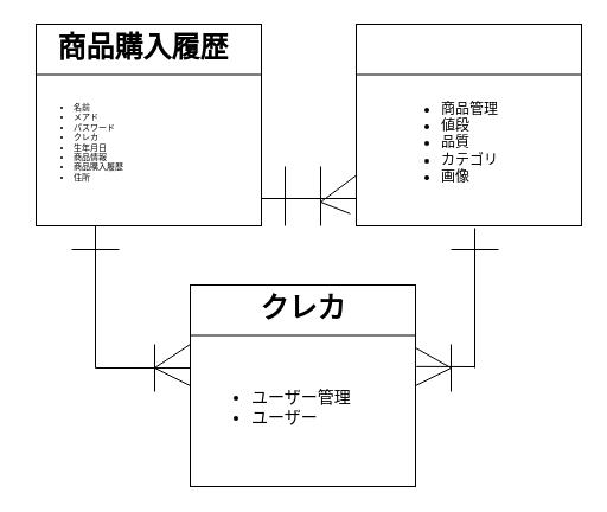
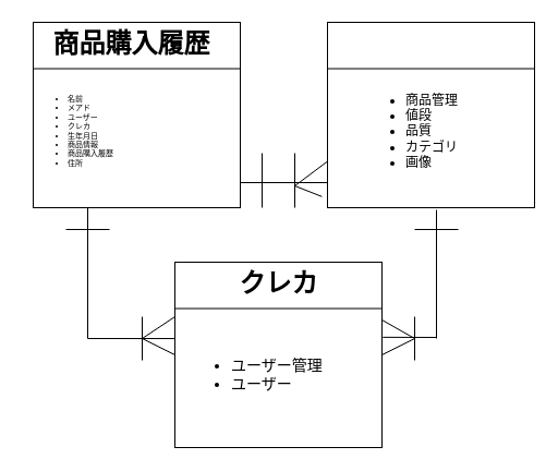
- <mxCell id="11" value="&lt;ul style=&quot;font-size: 7px;&quot;&gt;&lt;li style=&quot;font-size: 7px;&quot;&gt;名前&lt;/li&gt;&lt;li style=&quot;font-size: 7px;&quot;&gt;メアド&lt;/li&gt;&lt;li style=&quot;font-size: 7px;&quot;&gt;パスワード&lt;/li&gt;&lt;li style=&quot;font-size: 7px;&quot;&gt;クレカ&lt;/li&gt;&lt;li style=&quot;font-size: 7px;&quot;&gt;生年月日&lt;/li&gt;&lt;li style=&quot;font-size: 7px;&quot;&gt;商品情報&lt;/li&gt;&lt;li style=&quot;font-size: 7px;&quot;&gt;商品購入履歴&lt;/li&gt;&lt;li style=&quot;font-size: 7px;&quot;&gt;住所&lt;/li&gt;&lt;/ul&gt;" style="text;strokeColor=none;fillColor=none;html=1;whiteSpace=wrap;verticalAlign=middle;overflow=hidden;fontSize=7;" vertex="1" parent="1"><mxGeometry x="20" y="50" width="150" height="140" as="geometry" /></mxCell>
+ <mxCell id="11" value="&lt;ul style=&quot;font-size: 7px;&quot;&gt;&lt;li style=&quot;font-size: 7px;&quot;&gt;名前&lt;/li&gt;&lt;li style=&quot;font-size: 7px;&quot;&gt;メアド&lt;/li&gt;&lt;li style=&quot;font-size: 7px;&quot;&gt;ユーザー&lt;/li&gt;&lt;li style=&quot;font-size: 7px;&quot;&gt;クレカ&lt;/li&gt;&lt;li style=&quot;font-size: 7px;&quot;&gt;生年月日&lt;/li&gt;&lt;li style=&quot;font-size: 7px;&quot;&gt;商品情報&lt;/li&gt;&lt;li style=&quot;font-size: 7px;&quot;&gt;商品購入履歴&lt;/li&gt;&lt;li style=&quot;font-size: 7px;&quot;&gt;住所&lt;/li&gt;&lt;/ul&gt;" style="text;strokeColor=none;fillColor=none;html=1;whiteSpace=wrap;verticalAlign=middle;overflow=hidden;fontSize=7;" vertex="1" parent="1"><mxGeometry x="20" y="50" width="150" height="140" as="geometry" /></mxCell>
